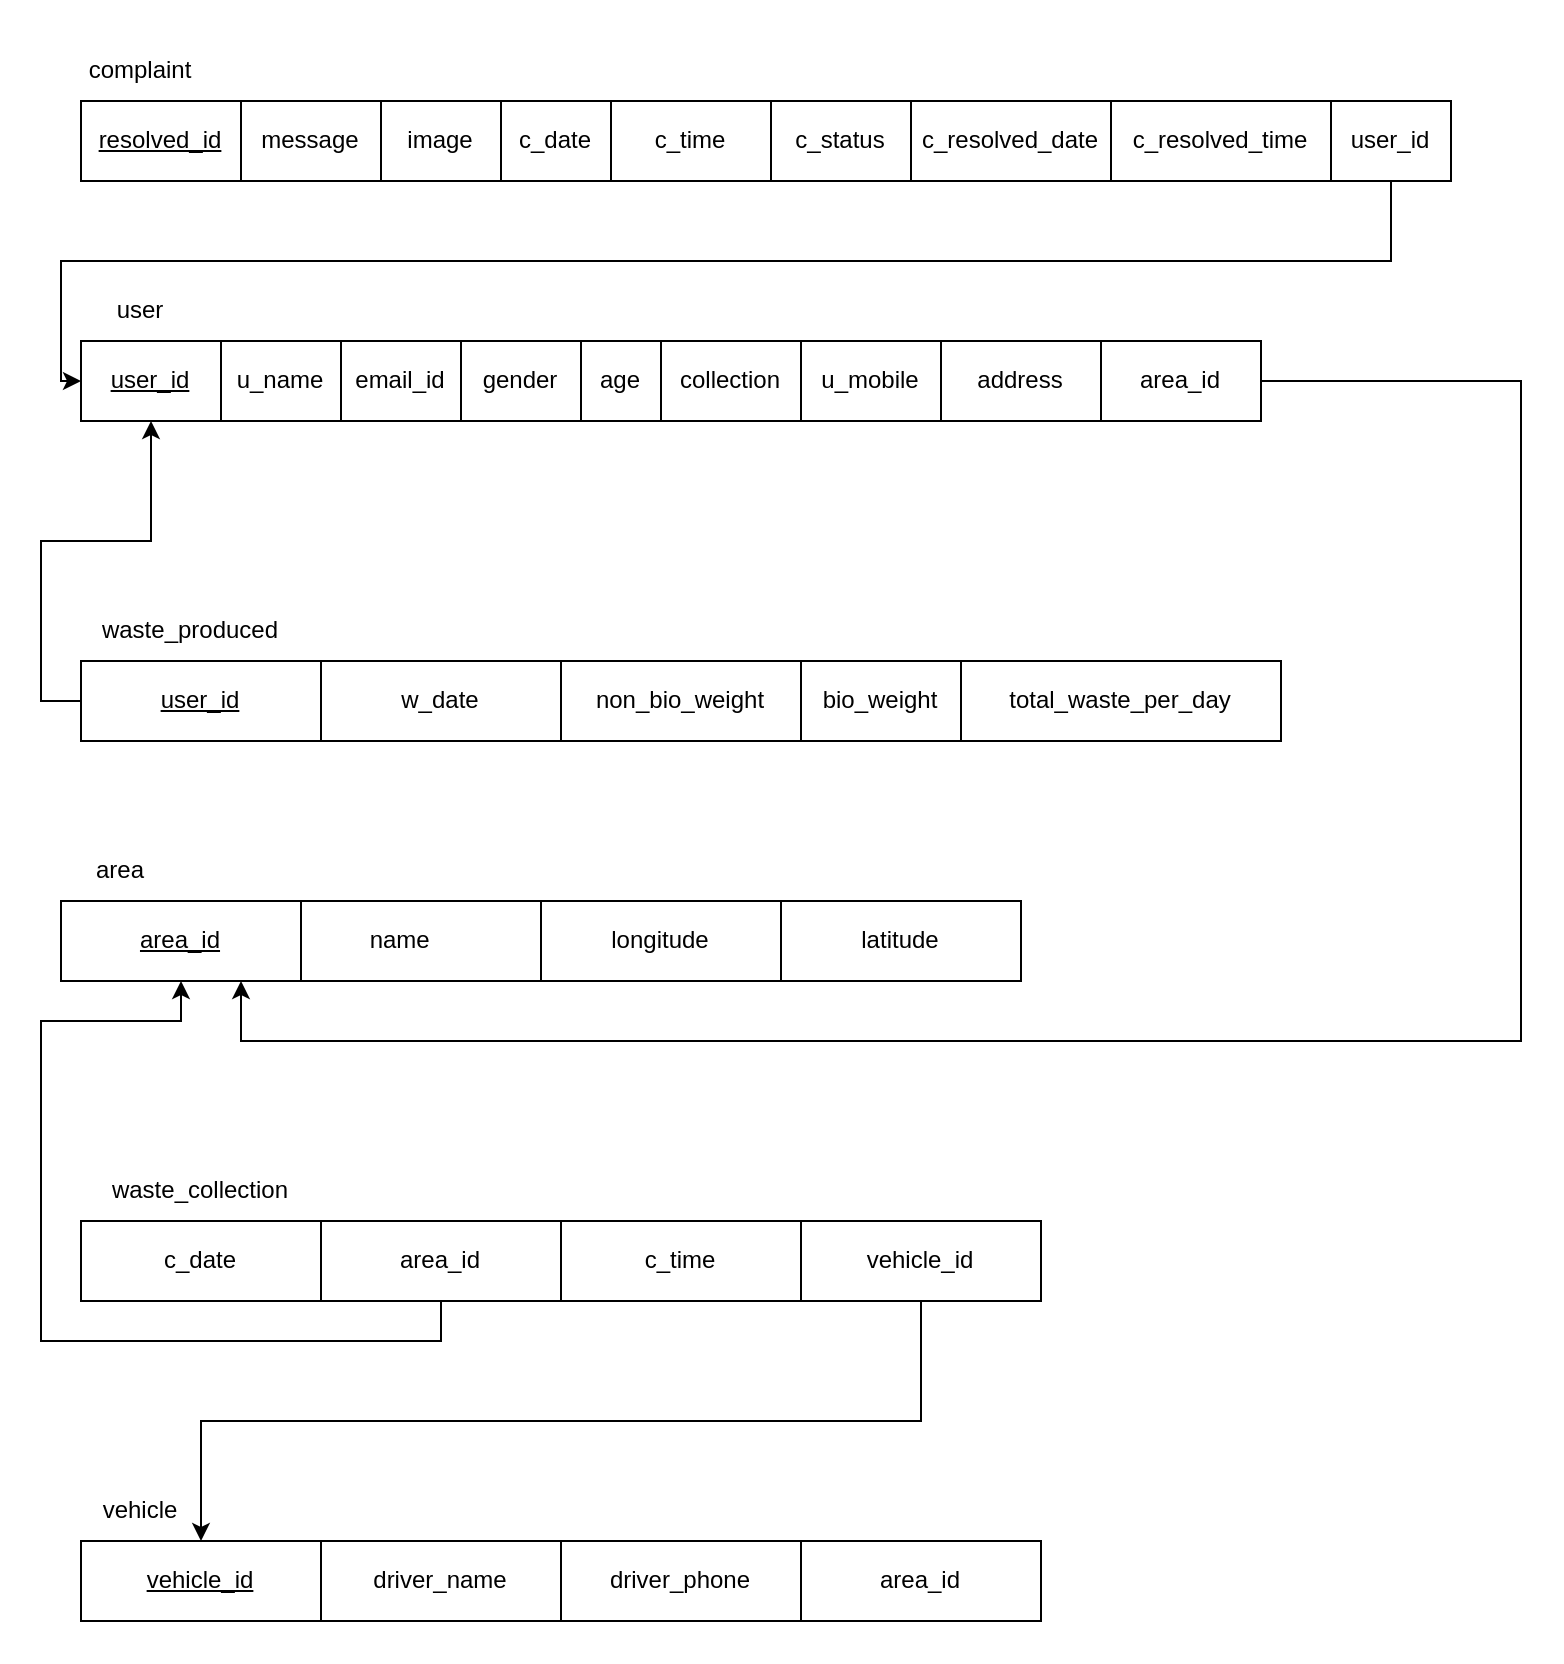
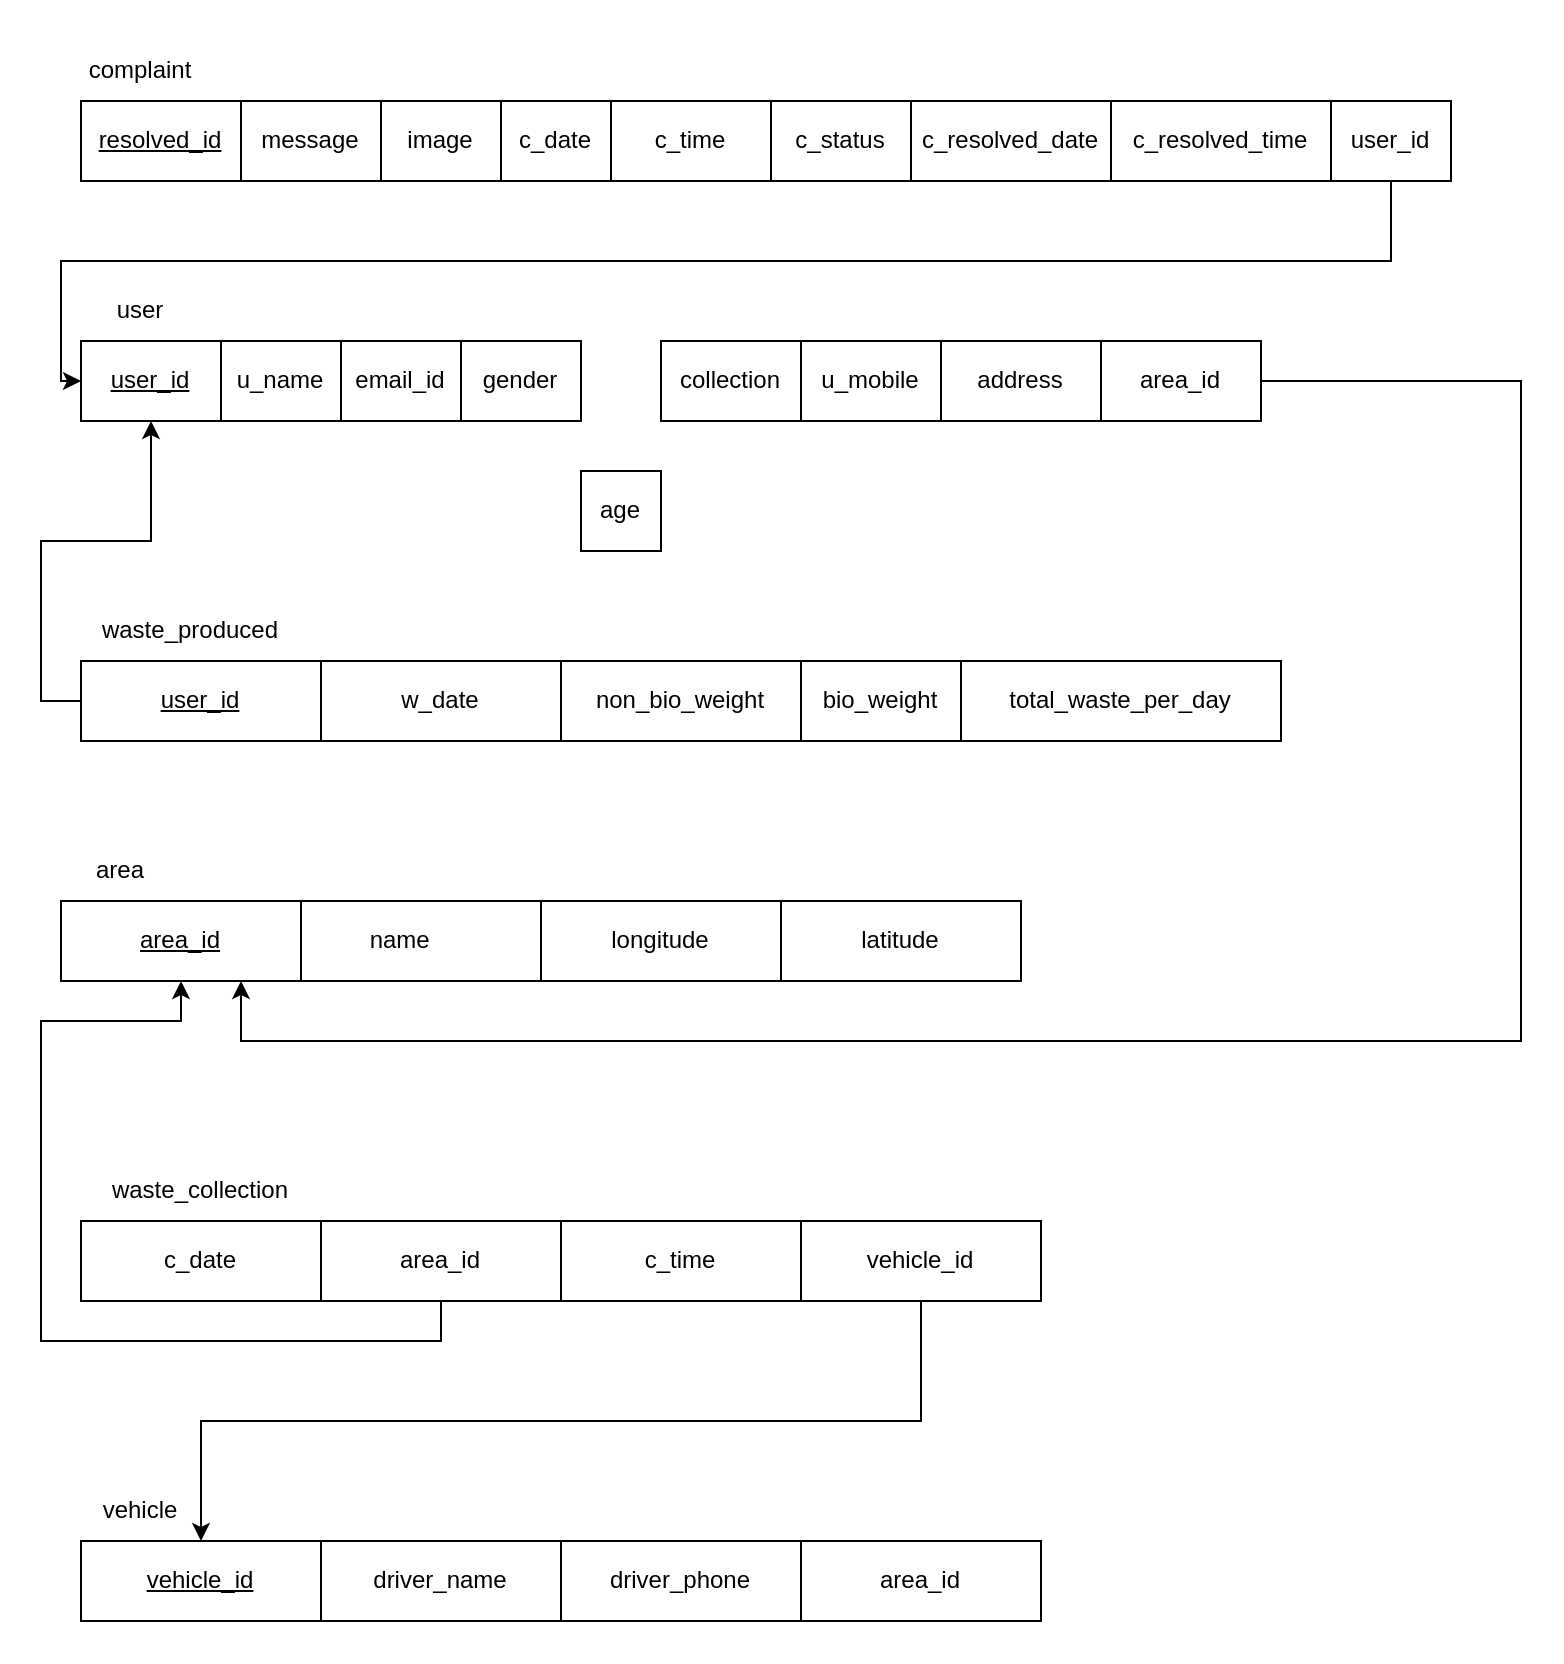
- <mxCell id="30" value="age" style="whiteSpace=wrap;html=1;align=center;" vertex="1" parent="1"><mxGeometry x="290" y="170" width="40" height="40" as="geometry" /></mxCell>
+ <mxCell id="30" value="age" style="whiteSpace=wrap;html=1;align=center;" vertex="1" parent="1"><mxGeometry x="290" y="235" width="40" height="40" as="geometry" /></mxCell>
